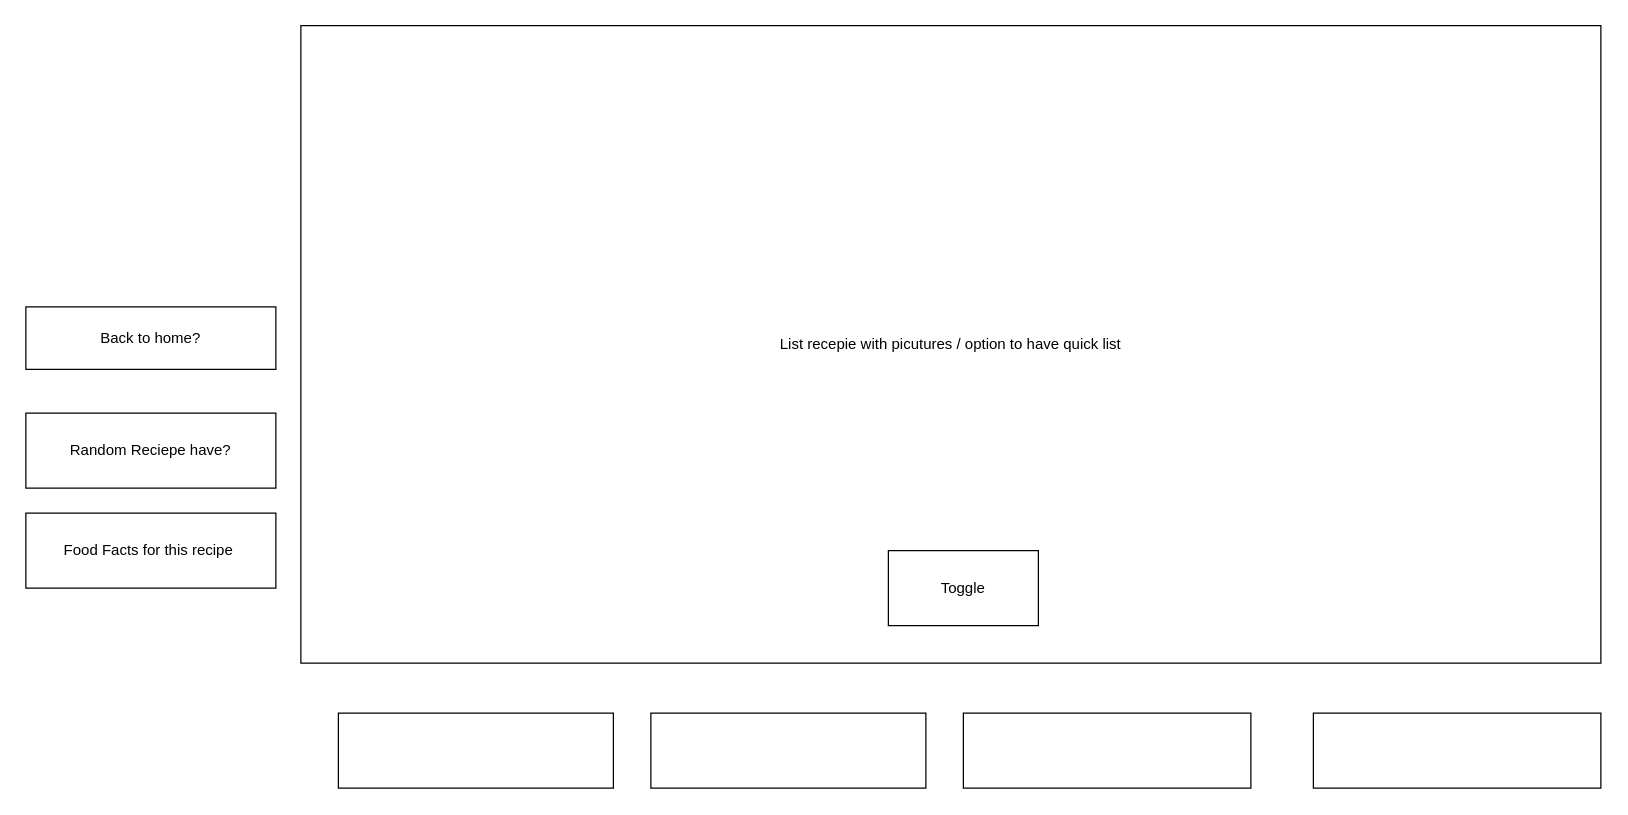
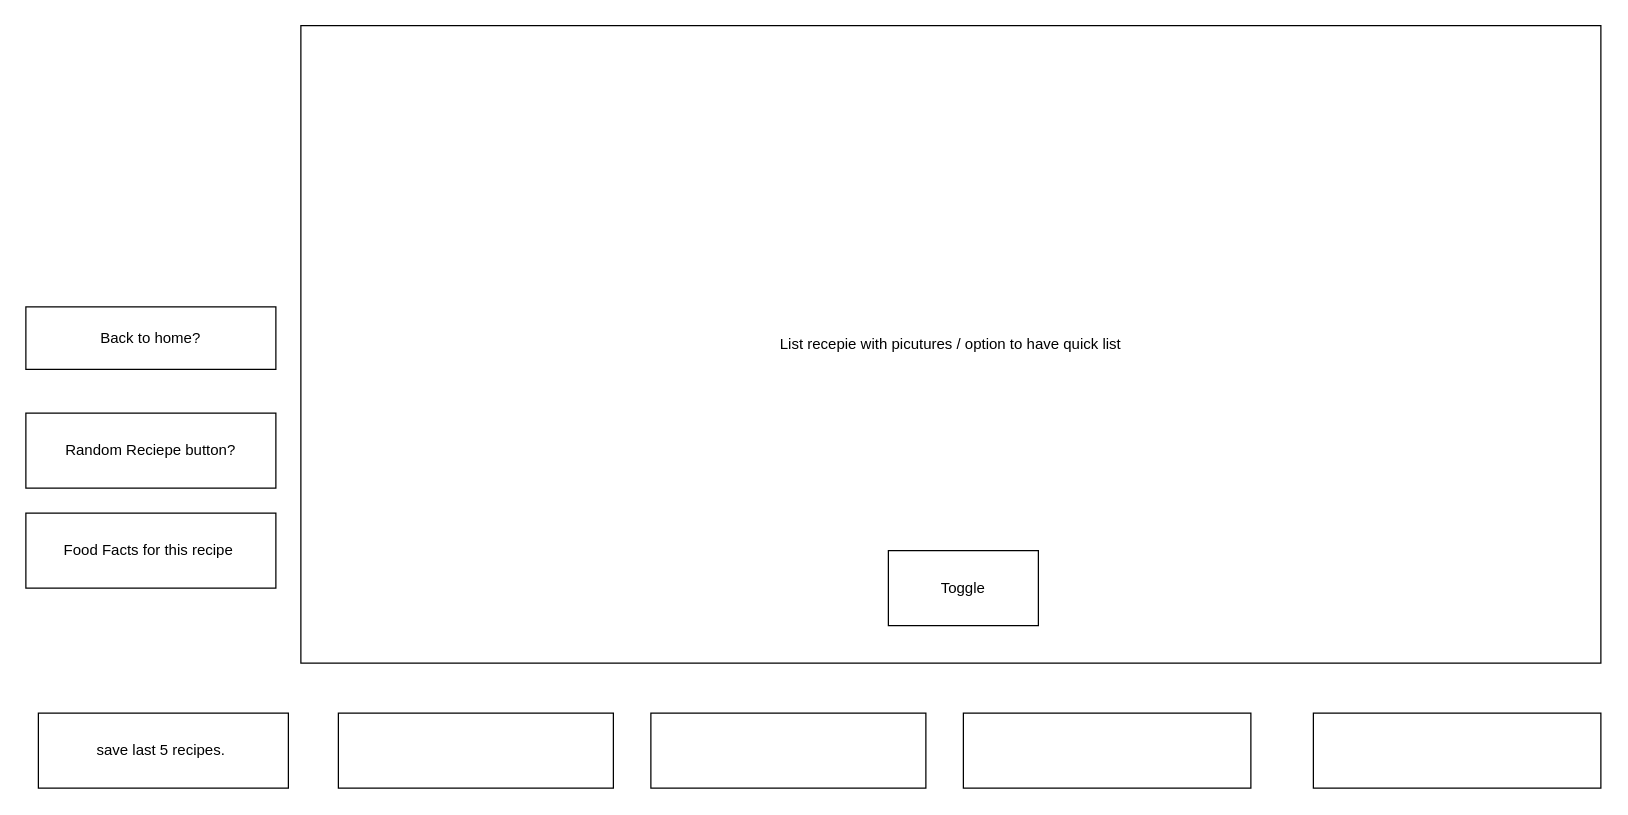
- <mxCell id="5" value="Random Reciepe have?" style="whiteSpace=wrap;html=1;" vertex="1" parent="1"><mxGeometry x="20" y="330" width="200" height="60" as="geometry" /></mxCell>
+ <mxCell id="5" value="Random Reciepe button?" style="whiteSpace=wrap;html=1;" vertex="1" parent="1"><mxGeometry x="20" y="330" width="200" height="60" as="geometry" /></mxCell>
+ <mxCell id="6" value="save last 5 recipes.&amp;nbsp;" style="whiteSpace=wrap;html=1;" vertex="1" parent="1"><mxGeometry y="570" width="200" height="60" as="geometry" x="30" /></mxCell>
